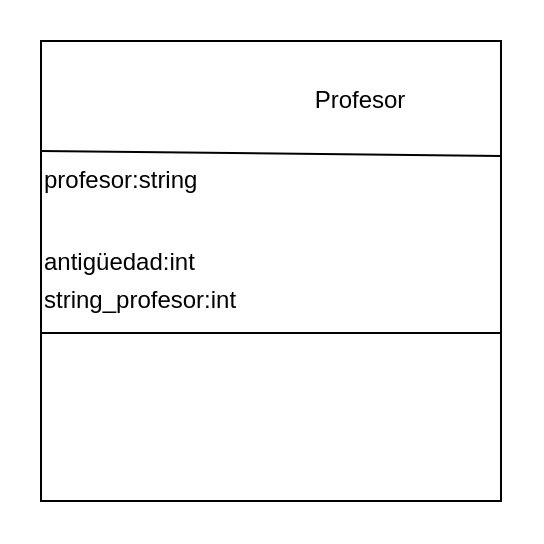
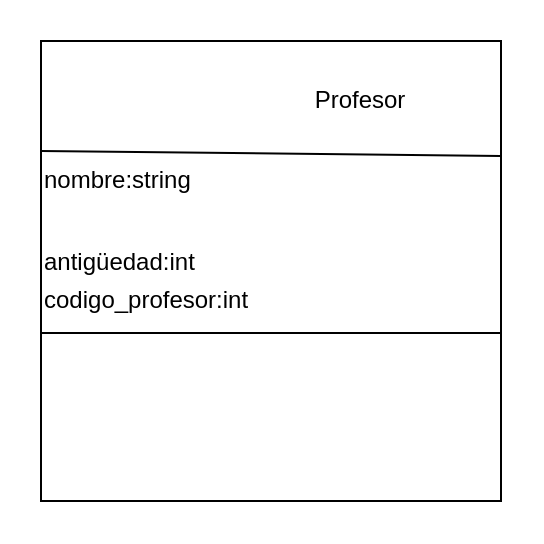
- <mxCell id="5" value="profesor:string" style="text;html=1;strokeColor=none;fillColor=none;align=left;verticalAlign=middle;whiteSpace=wrap;rounded=0;" parent="1" vertex="1"><mxGeometry x="20" y="80" width="130" height="20" as="geometry" /></mxCell>
+ <mxCell id="5" value="nombre:string" style="text;html=1;strokeColor=none;fillColor=none;align=left;verticalAlign=middle;whiteSpace=wrap;rounded=0;" parent="1" vertex="1"><mxGeometry x="20" y="80" width="130" height="20" as="geometry" /></mxCell>
- <mxCell id="6" value="string_profesor:int" style="text;html=1;strokeColor=none;fillColor=none;align=left;verticalAlign=middle;whiteSpace=wrap;rounded=0;" parent="1" vertex="1"><mxGeometry x="20" y="140" width="130" height="20" as="geometry" /></mxCell>
+ <mxCell id="6" value="codigo_profesor:int" style="text;html=1;strokeColor=none;fillColor=none;align=left;verticalAlign=middle;whiteSpace=wrap;rounded=0;" parent="1" vertex="1"><mxGeometry x="20" y="140" width="130" height="20" as="geometry" /></mxCell>
